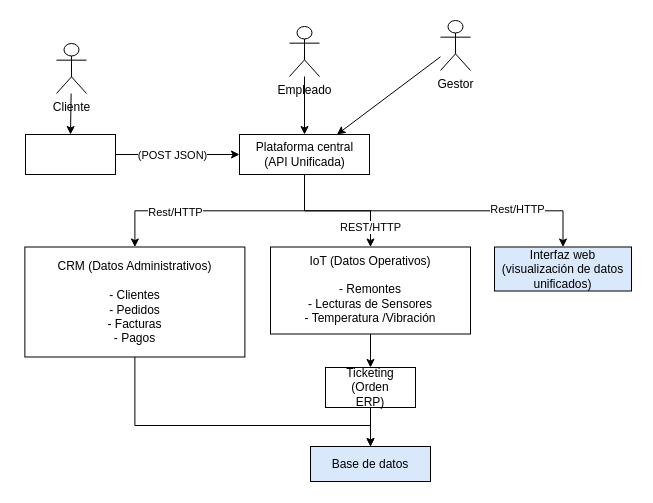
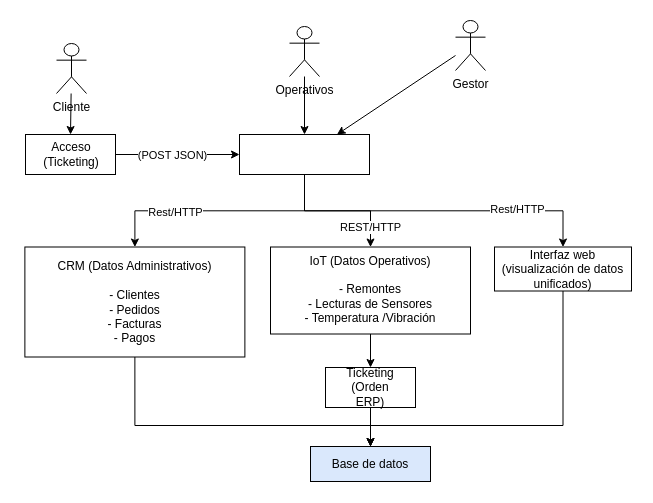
- <mxCell id="13" value="Gestor" style="shape=umlActor;verticalLabelPosition=bottom;verticalAlign=top;html=1;outlineConnect=0;" parent="1" vertex="1"><mxGeometry x="440" y="20" width="30" height="50" as="geometry" /></mxCell>
+ <mxCell id="13" value="Gestor" style="shape=umlActor;verticalLabelPosition=bottom;verticalAlign=top;html=1;outlineConnect=0;" parent="1" vertex="1"><mxGeometry x="455" y="20" width="30" height="50" as="geometry" /></mxCell>
- <mxCell id="12" value="Empleado" style="shape=umlActor;verticalLabelPosition=bottom;verticalAlign=top;html=1;outlineConnect=0;" parent="1" vertex="1"><mxGeometry x="289" y="26" width="30" height="50" as="geometry" /></mxCell>
+ <mxCell id="12" value="Operativos" style="shape=umlActor;verticalLabelPosition=bottom;verticalAlign=top;html=1;outlineConnect=0;" parent="1" vertex="1"><mxGeometry x="289" y="26" width="30" height="50" as="geometry" /></mxCell>
+ <mxCell id="4" value="Acceso (Ticketing)" style="text;html=1;align=center;verticalAlign=middle;whiteSpace=wrap;rounded=0;" parent="1" vertex="1"><mxGeometry x="40" y="139" width="62" height="30" as="geometry" /></mxCell>
- <mxCell id="10" value="Plataforma central (API Unificada)" style="text;html=1;align=center;verticalAlign=middle;whiteSpace=wrap;rounded=0;" parent="1" vertex="1"><mxGeometry x="251.5" y="139" width="105" height="30" as="geometry" /></mxCell>
- <mxCell id="27" value="Interfaz web (visualización de datos unificados)" style="rounded=0;whiteSpace=wrap;html=1;fillColor=#dae8fc;" parent="1" vertex="1"><mxGeometry x="494" y="246.5" width="137" height="44" as="geometry" /></mxCell>
+ <mxCell id="27" value="Interfaz web (visualización de datos unificados)" style="rounded=0;whiteSpace=wrap;html=1;" parent="1" vertex="1"><mxGeometry x="494" y="246.5" width="137" height="44" as="geometry" /></mxCell>
+ <mxCell id="26" style="edgeStyle=orthogonalEdgeStyle;rounded=0;orthogonalLoop=1;jettySize=auto;html=1;exitX=0.5;exitY=1;exitDx=0;exitDy=0;entryX=0.5;entryY=0;entryDx=0;entryDy=0;" edge="1" parent="1" source="27" target="30"><mxGeometry relative="1" as="geometry"><Array as="points"><mxPoint x="563" y="425" /><mxPoint x="370" y="425" /></Array></mxGeometry></mxCell>
